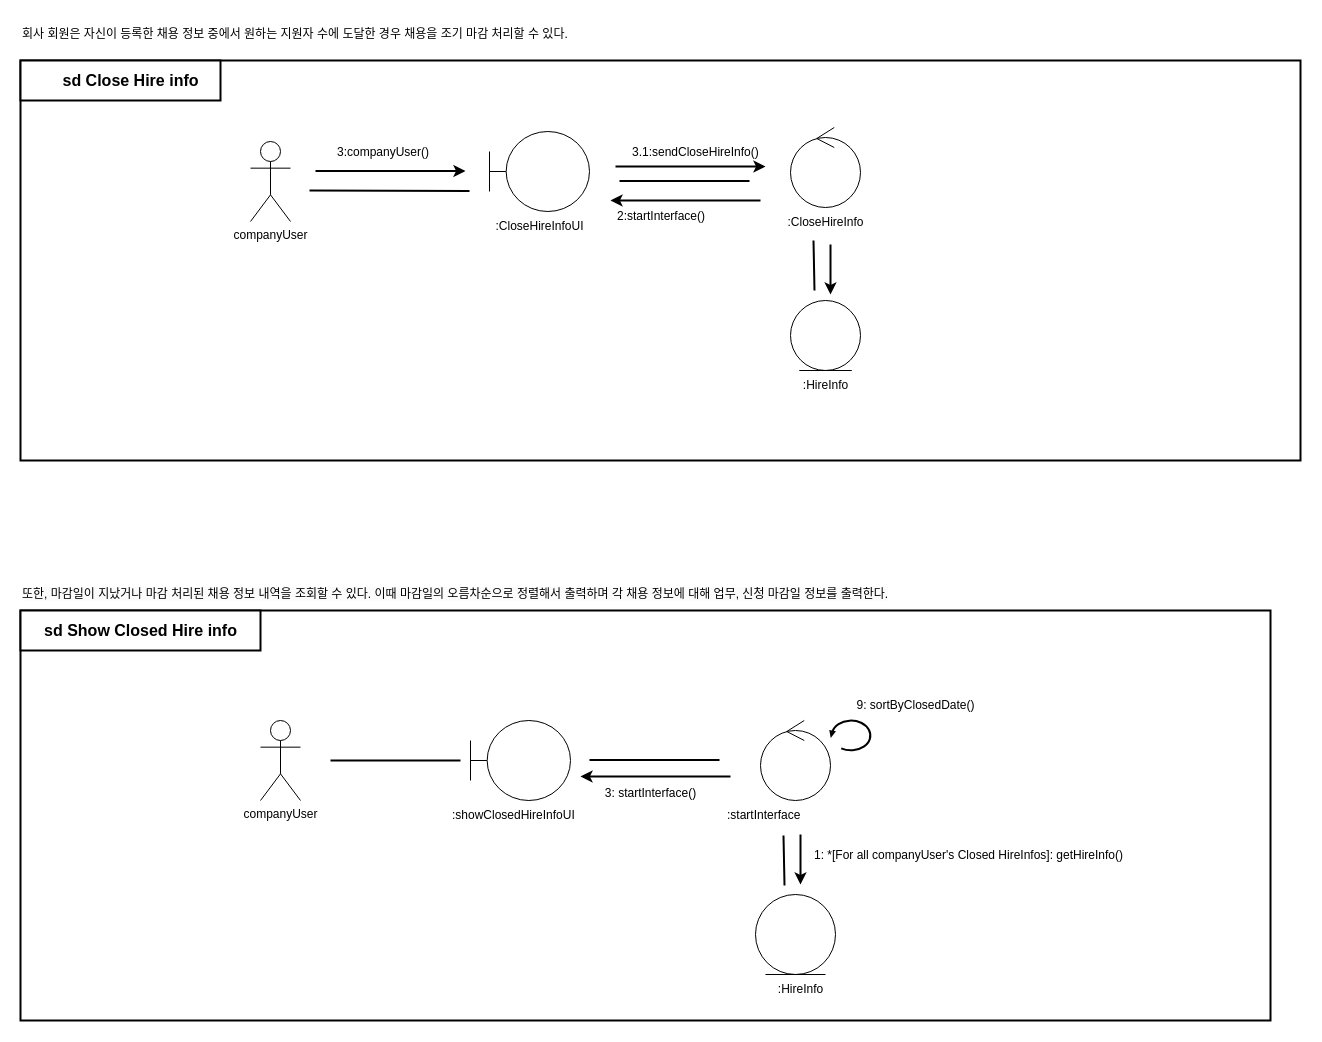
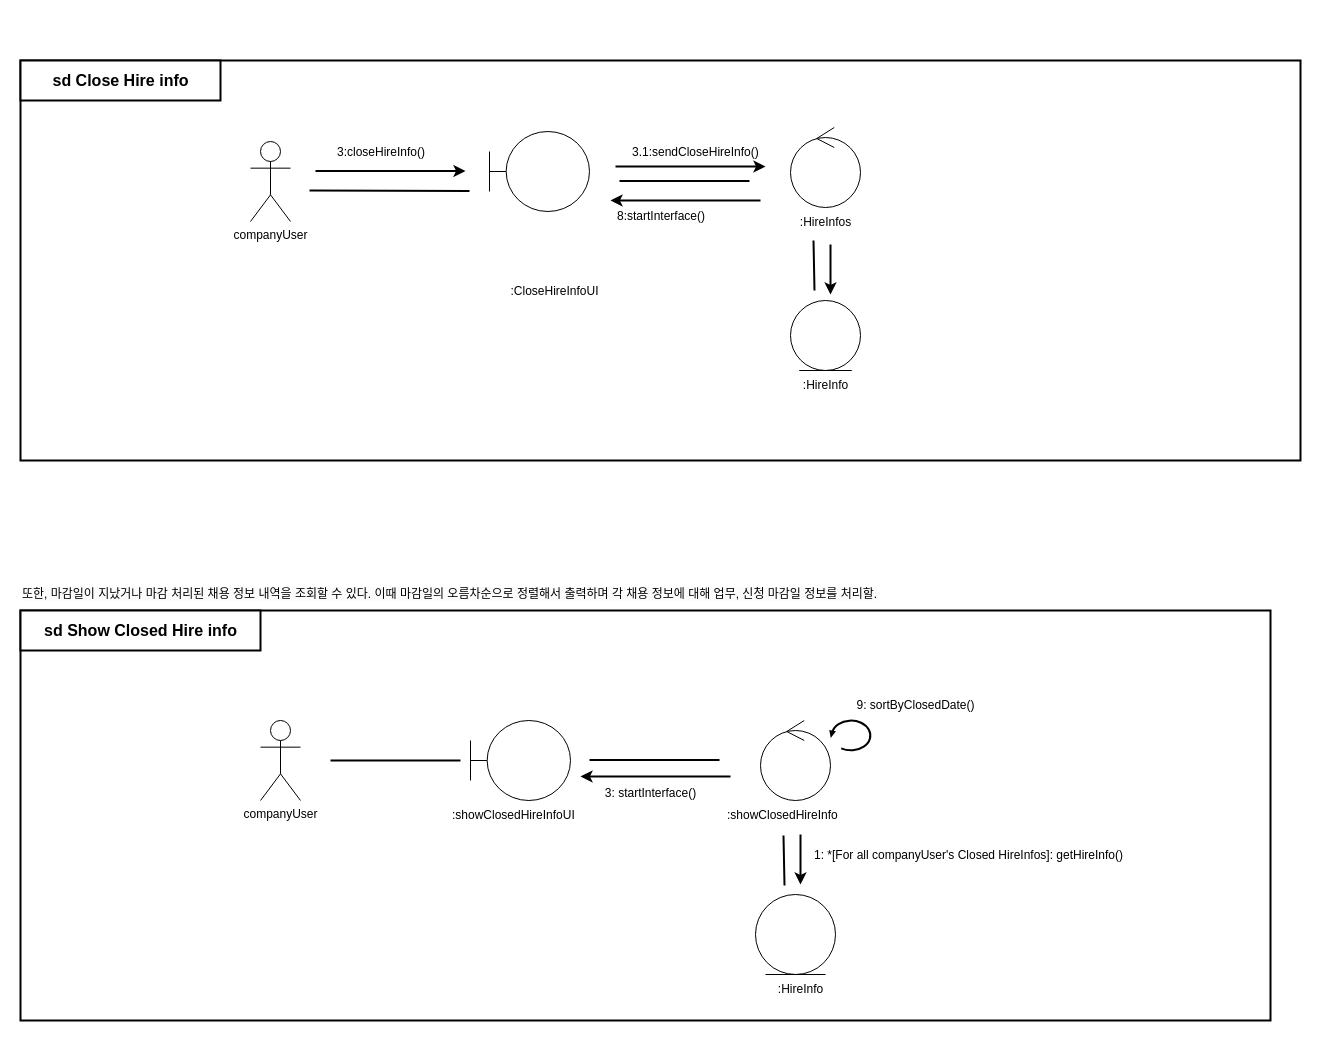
- <mxCell id="2" value="회사 회원은 자신이 등록한 채용 정보 중에서 원하는 지원자 수에 도달한 경우 채용을 조기 마감 처리할 수 있다." style="text;whiteSpace=wrap;html=1;" vertex="1" parent="1"><mxGeometry x="20" y="20" width="740" height="30" as="geometry" /></mxCell>
- <mxCell id="7" value="&lt;font style=&quot;font-size: 16px;&quot;&gt;&lt;b&gt;sd Close Hire info&lt;/b&gt;&lt;/font&gt;" style="text;html=1;resizable=0;autosize=1;align=center;verticalAlign=middle;points=[];fillColor=none;strokeColor=none;rounded=0;strokeWidth=2;" vertex="1" parent="1"><mxGeometry x="50" y="65" width="160" height="30" as="geometry" /></mxCell>
+ <mxCell id="7" value="&lt;font style=&quot;font-size: 16px;&quot;&gt;&lt;b&gt;sd Close Hire info&lt;/b&gt;&lt;/font&gt;" style="text;html=1;resizable=0;autosize=1;align=center;verticalAlign=middle;points=[];fillColor=none;strokeColor=none;rounded=0;strokeWidth=2;" vertex="1" parent="1"><mxGeometry x="40" y="65" width="160" height="30" as="geometry" /></mxCell>
- <mxCell id="42" value="3:companyUser()" style="text;html=1;resizable=0;autosize=1;align=left;verticalAlign=middle;points=[];fillColor=none;strokeColor=none;rounded=0;" vertex="1" parent="1"><mxGeometry x="335" y="137" width="110" height="30" as="geometry" /></mxCell>
+ <mxCell id="42" value="3:closeHireInfo()" style="text;html=1;resizable=0;autosize=1;align=left;verticalAlign=middle;points=[];fillColor=none;strokeColor=none;rounded=0;" vertex="1" parent="1"><mxGeometry x="335" y="137" width="110" height="30" as="geometry" /></mxCell>
- <mxCell id="35" value="2:startInterface()" style="text;html=1;resizable=0;autosize=1;align=left;verticalAlign=middle;points=[];fillColor=none;strokeColor=none;rounded=0;" vertex="1" parent="1"><mxGeometry x="615" y="200.5" width="110" height="30" as="geometry" /></mxCell>
+ <mxCell id="35" value="8:startInterface()" style="text;html=1;resizable=0;autosize=1;align=left;verticalAlign=middle;points=[];fillColor=none;strokeColor=none;rounded=0;" vertex="1" parent="1"><mxGeometry x="615" y="200.5" width="110" height="30" as="geometry" /></mxCell>
- <mxCell id="37" value=":CloseHireInfo" style="text;html=1;resizable=0;autosize=1;align=center;verticalAlign=middle;points=[];fillColor=none;strokeColor=none;rounded=0;" vertex="1" parent="1"><mxGeometry x="775" y="207" width="100" height="30" as="geometry" /></mxCell>
+ <mxCell id="37" value=":HireInfos" style="text;html=1;resizable=0;autosize=1;align=center;verticalAlign=middle;points=[];fillColor=none;strokeColor=none;rounded=0;" vertex="1" parent="1"><mxGeometry x="775" y="207" width="100" height="30" as="geometry" /></mxCell>
- <mxCell id="9" value=":CloseHireInfoUI" style="text;html=1;resizable=0;autosize=1;align=center;verticalAlign=middle;points=[];fillColor=none;strokeColor=none;rounded=0;" vertex="1" parent="1"><mxGeometry x="484" y="211" width="110" height="30" as="geometry" /></mxCell>
+ <mxCell id="9" value=":CloseHireInfoUI" style="text;html=1;resizable=0;autosize=1;align=center;verticalAlign=middle;points=[];fillColor=none;strokeColor=none;rounded=0;" vertex="1" parent="1"><mxGeometry x="499" y="276" width="110" height="30" as="geometry" /></mxCell>
- <mxCell id="12" value="&lt;span style=&quot;color: rgb(0, 0, 0); font-family: Helvetica; font-size: 12px; font-style: normal; font-variant-ligatures: normal; font-variant-caps: normal; font-weight: 400; letter-spacing: normal; orphans: 2; text-align: left; text-indent: 0px; text-transform: none; widows: 2; word-spacing: 0px; -webkit-text-stroke-width: 0px; background-color: rgb(251, 251, 251); text-decoration-thickness: initial; text-decoration-style: initial; text-decoration-color: initial; float: none; display: inline !important;&quot;&gt;또한, 마감일이 지났거나 마감 처리된 채용 정보 내역을 조회할 수 있다. 이때 마감일의 오름차순으로 정렬해서 출력하며 각 채용 정보에 대해 업무, 신청 마감일 정보를 출력한다.&lt;/span&gt;" style="text;whiteSpace=wrap;html=1;" vertex="1" parent="1"><mxGeometry x="20" y="580" width="990" height="50" as="geometry" /></mxCell>
+ <mxCell id="12" value="&lt;span style=&quot;color: rgb(0, 0, 0); font-family: Helvetica; font-size: 12px; font-style: normal; font-variant-ligatures: normal; font-variant-caps: normal; font-weight: 400; letter-spacing: normal; orphans: 2; text-align: left; text-indent: 0px; text-transform: none; widows: 2; word-spacing: 0px; -webkit-text-stroke-width: 0px; background-color: rgb(251, 251, 251); text-decoration-thickness: initial; text-decoration-style: initial; text-decoration-color: initial; float: none; display: inline !important;&quot;&gt;또한, 마감일이 지났거나 마감 처리된 채용 정보 내역을 조회할 수 있다. 이때 마감일의 오름차순으로 정렬해서 출력하며 각 채용 정보에 대해 업무, 신청 마감일 정보를 처리할.&lt;/span&gt;" style="text;whiteSpace=wrap;html=1;" vertex="1" parent="1"><mxGeometry x="20" y="580" width="990" height="50" as="geometry" /></mxCell>
- <mxCell id="29" value=":startInterface" style="text;html=1;resizable=0;autosize=1;align=left;verticalAlign=middle;points=[];fillColor=none;strokeColor=none;rounded=0;" vertex="1" parent="1"><mxGeometry x="725" y="800" width="130" height="30" as="geometry" /></mxCell>
+ <mxCell id="29" value=":showClosedHireInfo" style="text;html=1;resizable=0;autosize=1;align=left;verticalAlign=middle;points=[];fillColor=none;strokeColor=none;rounded=0;" vertex="1" parent="1"><mxGeometry x="725" y="800" width="130" height="30" as="geometry" /></mxCell>
